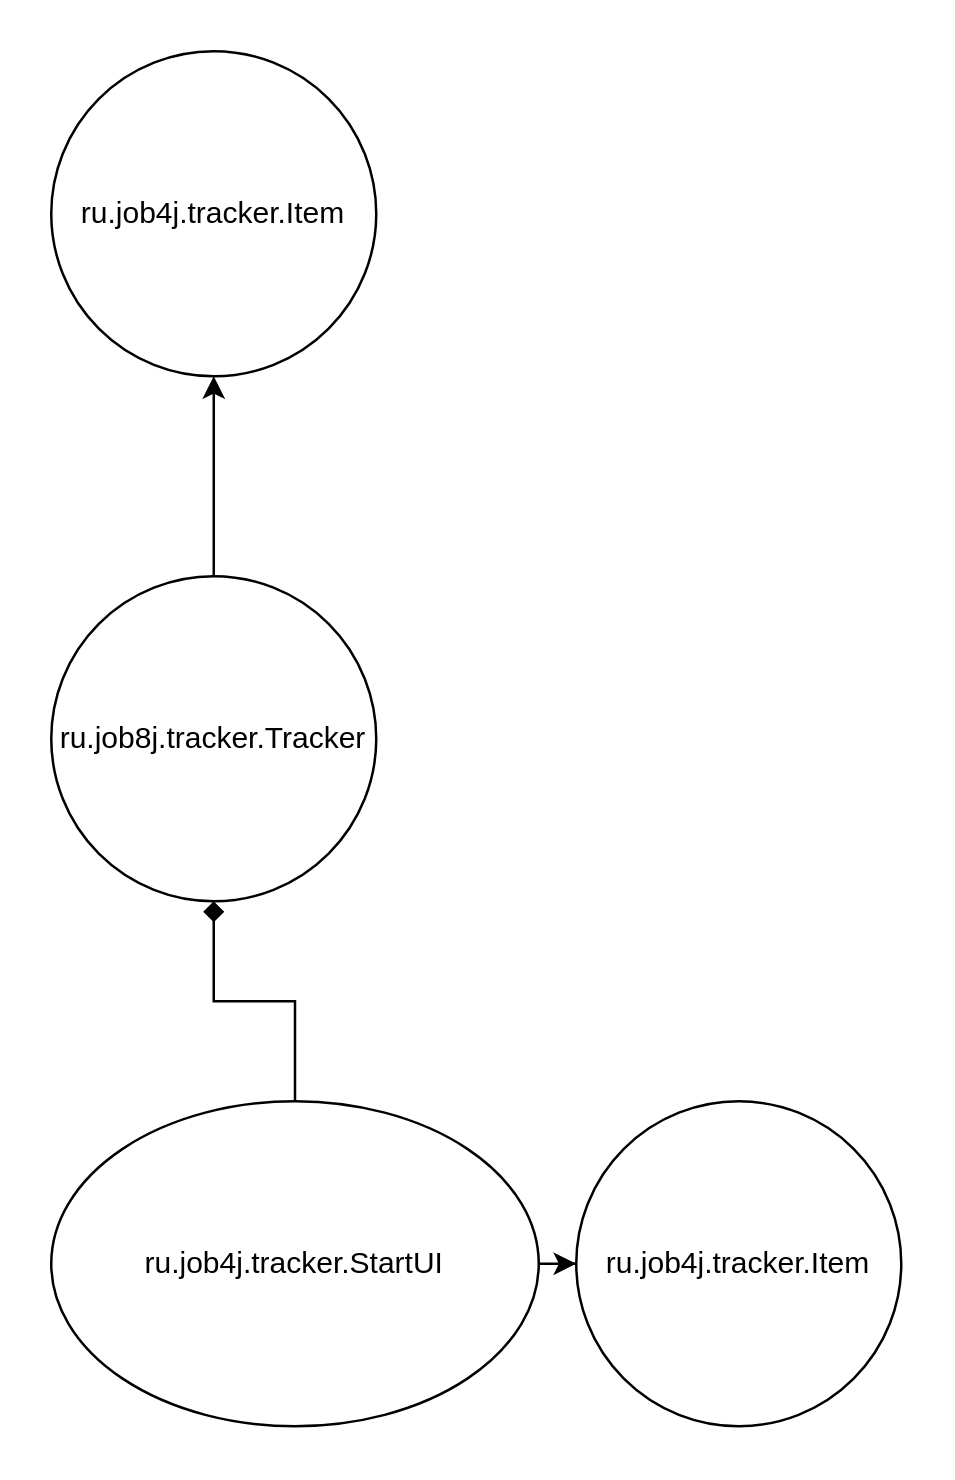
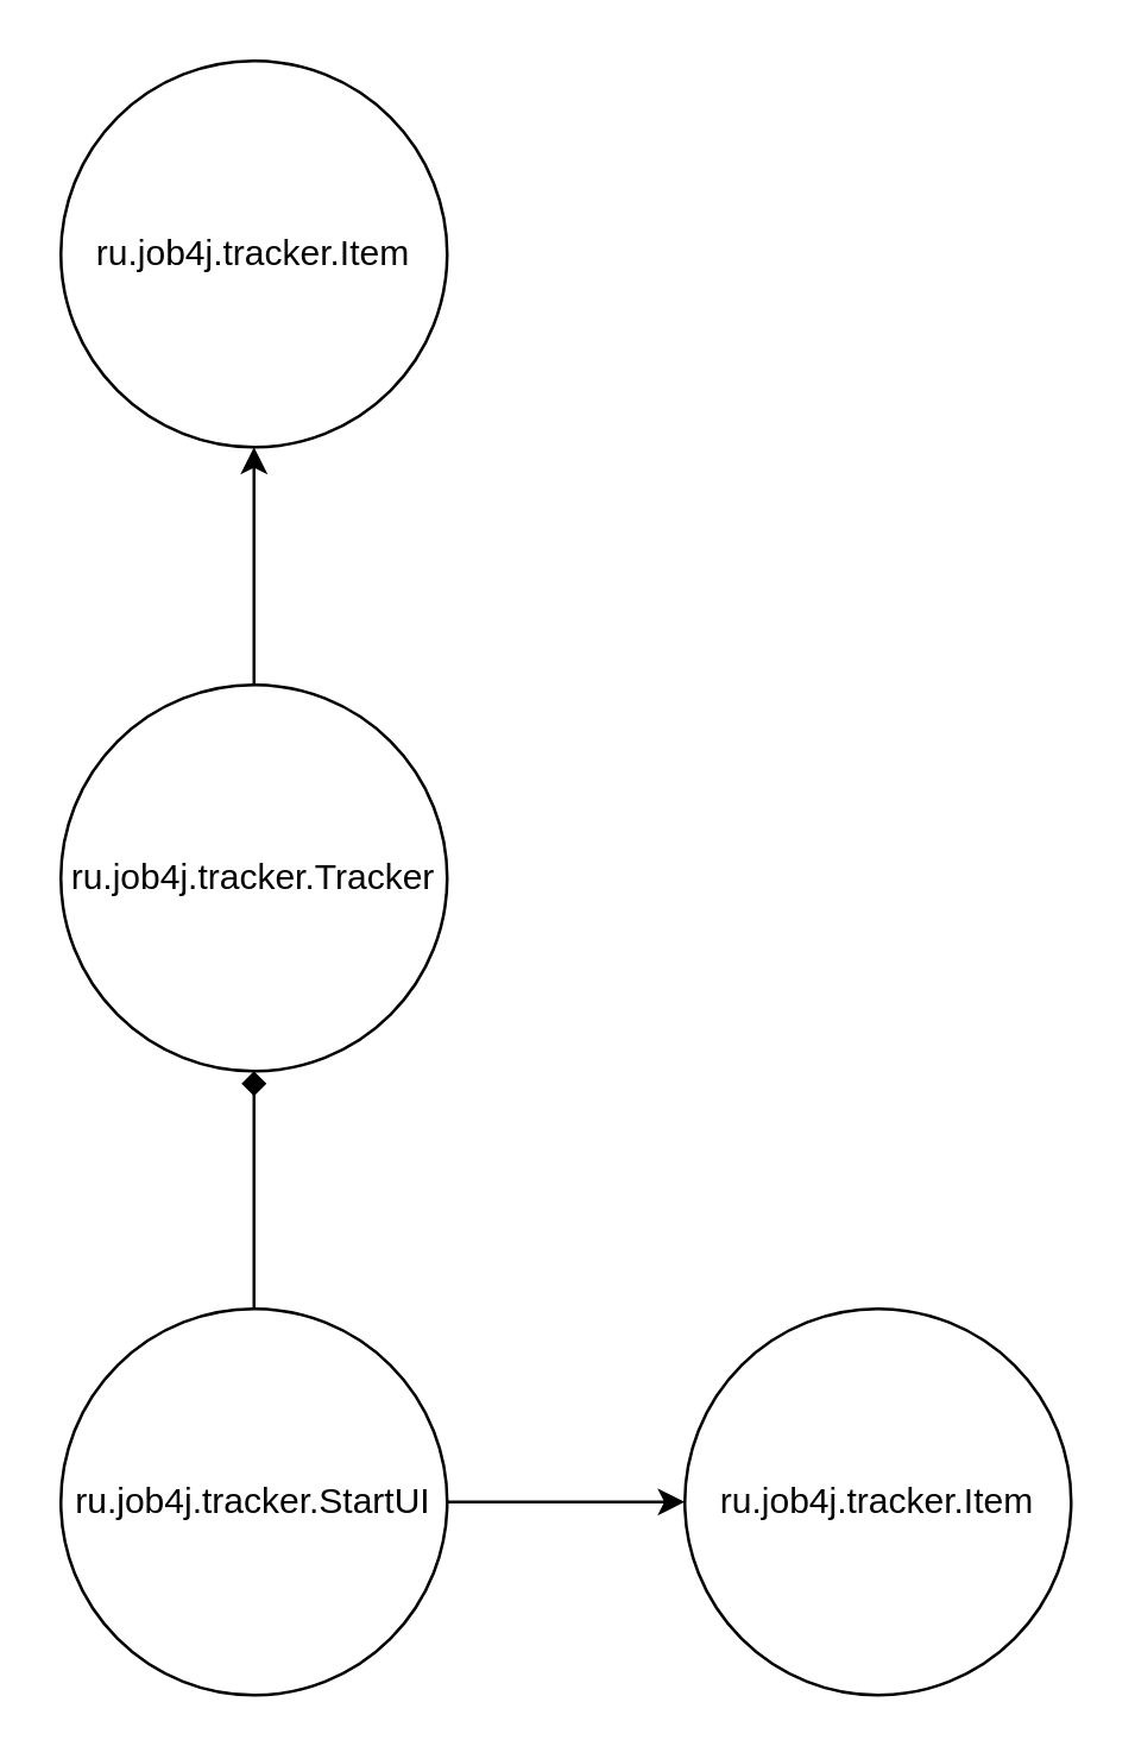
- <mxCell id="7" value="ru.job8j.tracker.Tracker" style="ellipse;whiteSpace=wrap;html=1;aspect=fixed;" vertex="1" parent="1"><mxGeometry x="20" y="230" width="130" height="130" as="geometry" /></mxCell>
+ <mxCell id="7" value="ru.job4j.tracker.Tracker" style="ellipse;whiteSpace=wrap;html=1;aspect=fixed;" vertex="1" parent="1"><mxGeometry x="20" y="230" width="130" height="130" as="geometry" /></mxCell>
- <mxCell id="4" value="ru.job4j.tracker.StartUI" style="ellipse;whiteSpace=wrap;html=1;aspect=fixed;" vertex="1" parent="1"><mxGeometry x="20" y="440" width="195" height="130" as="geometry" /></mxCell>
+ <mxCell id="4" value="ru.job4j.tracker.StartUI" style="ellipse;whiteSpace=wrap;html=1;aspect=fixed;" vertex="1" parent="1"><mxGeometry x="20" y="440" width="130" height="130" as="geometry" /></mxCell>
